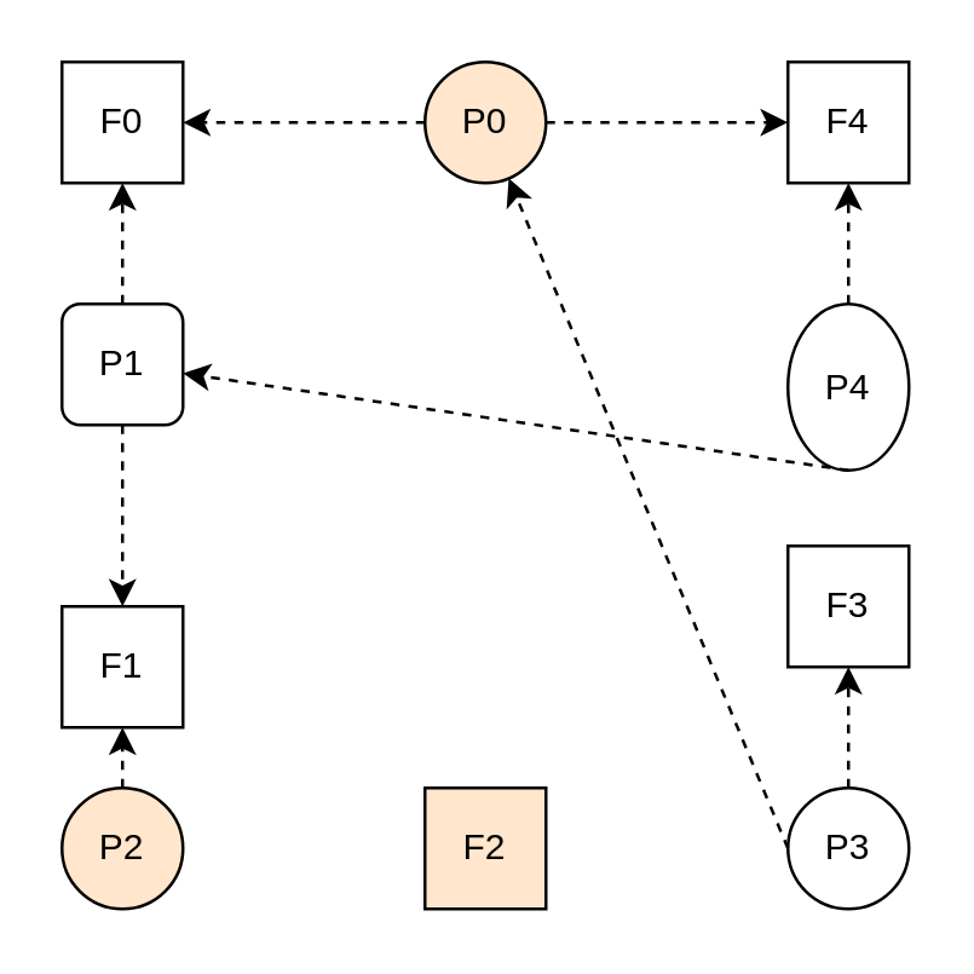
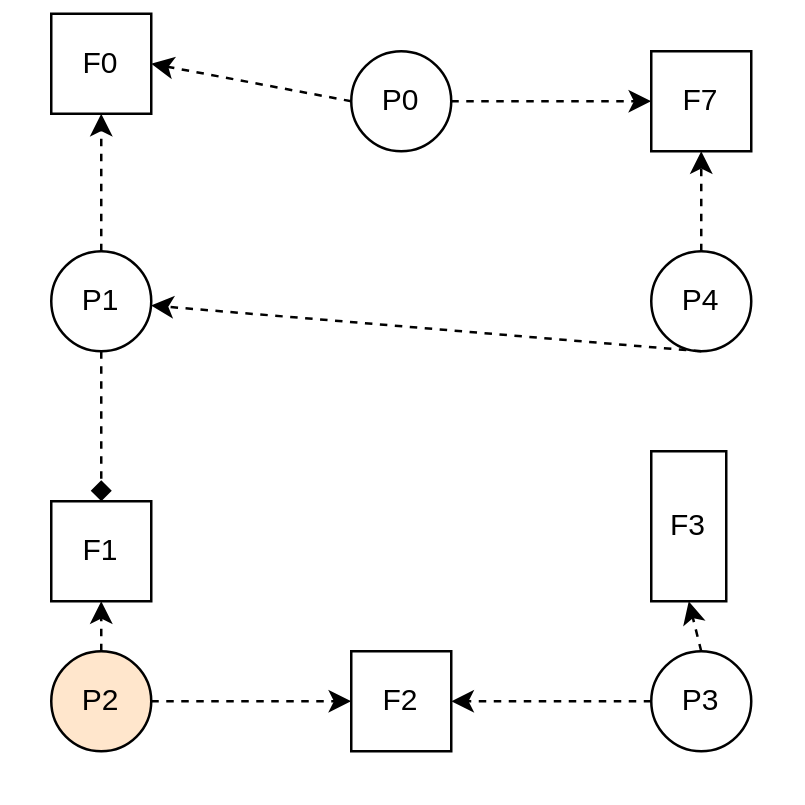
- <mxCell id="6" value="F0" style="whiteSpace=wrap;html=1;aspect=fixed;" vertex="1" parent="1"><mxGeometry x="20" y="20" width="40" height="40" as="geometry" /></mxCell>
+ <mxCell id="6" value="F0" style="whiteSpace=wrap;html=1;aspect=fixed;" vertex="1" parent="1"><mxGeometry x="20" y="5" width="40" height="40" as="geometry" /></mxCell>
- <mxCell id="2" value="P0" style="ellipse;whiteSpace=wrap;html=1;aspect=fixed;fillColor=#ffe6cc;" vertex="1" parent="1"><mxGeometry x="140" y="20" width="40" height="40" as="geometry" /></mxCell>
+ <mxCell id="2" value="P0" style="ellipse;whiteSpace=wrap;html=1;aspect=fixed;" vertex="1" parent="1"><mxGeometry x="140" y="20" width="40" height="40" as="geometry" /></mxCell>
- <mxCell id="3" value="F4" style="whiteSpace=wrap;html=1;aspect=fixed;" vertex="1" parent="1"><mxGeometry x="260" y="20" width="40" height="40" as="geometry" /></mxCell>
+ <mxCell id="3" value="F7" style="whiteSpace=wrap;html=1;aspect=fixed;" vertex="1" parent="1"><mxGeometry x="260" y="20" width="40" height="40" as="geometry" /></mxCell>
- <mxCell id="5" value="P1" style="whiteSpace=wrap;html=1;aspect=fixed;rounded=1;" vertex="1" parent="1"><mxGeometry x="20" y="100" width="40" height="40" as="geometry" /></mxCell>
+ <mxCell id="5" value="P1" style="ellipse;whiteSpace=wrap;html=1;aspect=fixed;" vertex="1" parent="1"><mxGeometry x="20" y="100" width="40" height="40" as="geometry" /></mxCell>
- <mxCell id="4" value="P4" style="ellipse;whiteSpace=wrap;html=1;aspect=fixed;" vertex="1" parent="1"><mxGeometry x="260" y="100" width="40" height="55" as="geometry" /></mxCell>
+ <mxCell id="4" value="P4" style="ellipse;whiteSpace=wrap;html=1;aspect=fixed;" vertex="1" parent="1"><mxGeometry x="260" y="100" width="40" height="40" as="geometry" /></mxCell>
- <mxCell id="15" value="" style="endArrow=classic;html=1;rounded=0;dashed=1;entryX=0.5;entryY=0;entryDx=0;entryDy=0;exitX=0.5;exitY=1;exitDx=0;exitDy=0;" edge="1" parent="1" source="5" target="7"><mxGeometry width="50" height="50" relative="1" as="geometry"><mxPoint x="170" y="70" as="sourcePoint" /><mxPoint x="90" y="70" as="targetPoint" /></mxGeometry></mxCell>
+ <mxCell id="15" value="" style="endArrow=diamond;html=1;rounded=0;dashed=1;entryX=0.5;entryY=0;entryDx=0;entryDy=0;exitX=0.5;exitY=1;exitDx=0;exitDy=0;" edge="1" parent="1" source="5" target="7"><mxGeometry width="50" height="50" relative="1" as="geometry"><mxPoint x="170" y="70" as="sourcePoint" /><mxPoint x="90" y="70" as="targetPoint" /></mxGeometry></mxCell>
- <mxCell id="8" value="F3" style="whiteSpace=wrap;html=1;aspect=fixed;" vertex="1" parent="1"><mxGeometry x="260" y="180" width="40" height="40" as="geometry" /></mxCell>
+ <mxCell id="8" value="F3" style="whiteSpace=wrap;html=1;aspect=fixed;" vertex="1" parent="1"><mxGeometry x="260" y="180" width="30" height="60" as="geometry" /></mxCell>
- <mxCell id="18" value="" style="endArrow=classic;html=1;rounded=0;dashed=1;exitX=0;exitY=0.5;exitDx=0;exitDy=0;" edge="1" parent="1" source="10" target="2"><mxGeometry width="50" height="50" relative="1" as="geometry"><mxPoint x="200" y="100" as="sourcePoint" /><mxPoint x="120" y="100" as="targetPoint" /></mxGeometry></mxCell>
+ <mxCell id="18" value="" style="endArrow=classic;html=1;rounded=0;dashed=1;entryX=1;entryY=0.5;entryDx=0;entryDy=0;exitX=0;exitY=0.5;exitDx=0;exitDy=0;" edge="1" parent="1" source="10" target="11"><mxGeometry width="50" height="50" relative="1" as="geometry"><mxPoint x="200" y="100" as="sourcePoint" /><mxPoint x="120" y="100" as="targetPoint" /></mxGeometry></mxCell>
+ <mxCell id="17" value="" style="endArrow=classic;html=1;rounded=0;dashed=1;entryX=0;entryY=0.5;entryDx=0;entryDy=0;exitX=1;exitY=0.5;exitDx=0;exitDy=0;" edge="1" parent="1" source="9" target="11"><mxGeometry width="50" height="50" relative="1" as="geometry"><mxPoint x="190" y="90" as="sourcePoint" /><mxPoint x="110" y="90" as="targetPoint" /></mxGeometry></mxCell>
- <mxCell id="11" value="F2" style="whiteSpace=wrap;html=1;aspect=fixed;fillColor=#ffe6cc;" vertex="1" parent="1"><mxGeometry x="140" y="260" width="40" height="40" as="geometry" /></mxCell>
+ <mxCell id="11" value="F2" style="whiteSpace=wrap;html=1;aspect=fixed;" vertex="1" parent="1"><mxGeometry x="140" y="260" width="40" height="40" as="geometry" /></mxCell>
